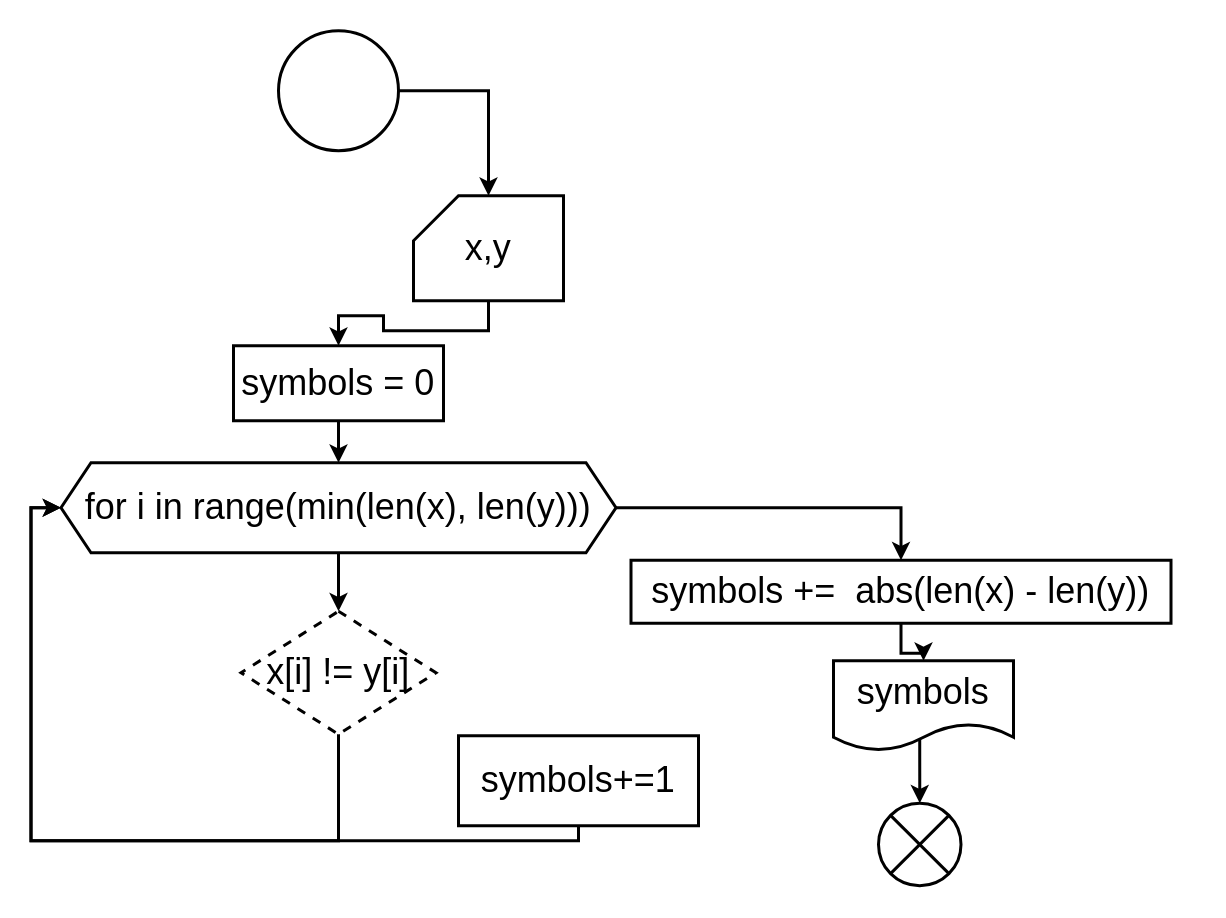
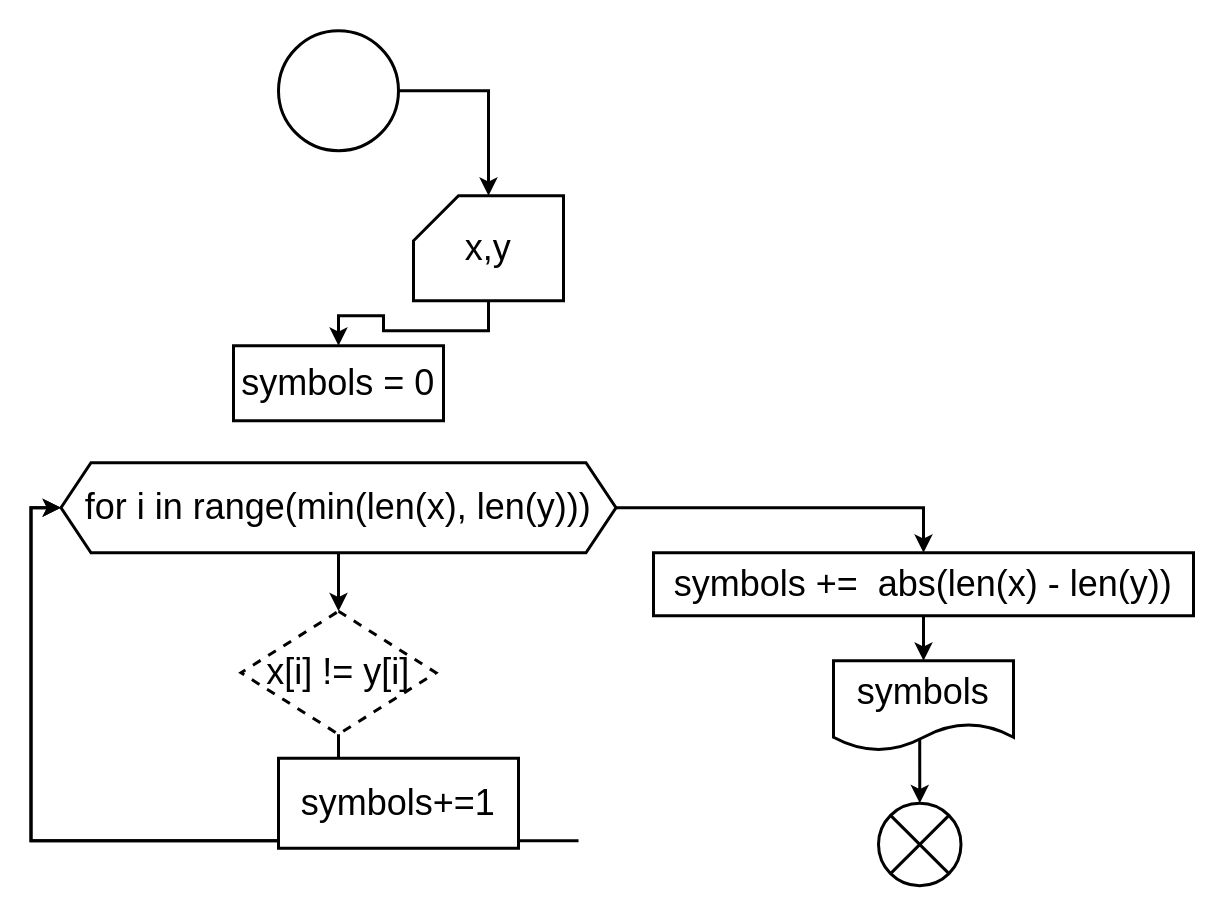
- <mxCell id="6" style="edgeStyle=orthogonalEdgeStyle;rounded=0;orthogonalLoop=1;jettySize=auto;html=1;entryX=0.5;entryY=0;entryDx=0;entryDy=0;strokeWidth=2;" edge="1" parent="1" source="7" target="10"><mxGeometry relative="1" as="geometry" /></mxCell>
- <mxCell id="16" value="&lt;font style=&quot;font-size: 24px;&quot;&gt;symbols +=&amp;nbsp; abs(len(x) - len(y))&lt;/font&gt;" style="rounded=0;whiteSpace=wrap;html=1;strokeWidth=2;" vertex="1" parent="1"><mxGeometry x="420" y="373" width="360" height="42" as="geometry" /></mxCell>
+ <mxCell id="16" value="&lt;font style=&quot;font-size: 24px;&quot;&gt;symbols +=&amp;nbsp; abs(len(x) - len(y))&lt;/font&gt;" style="rounded=0;whiteSpace=wrap;html=1;strokeWidth=2;" vertex="1" parent="1"><mxGeometry x="435" y="368" width="360" height="42" as="geometry" /></mxCell>
- <mxCell id="14" value="&lt;font style=&quot;font-size: 24px;&quot;&gt;symbols+=1&lt;/font&gt;" style="rounded=0;whiteSpace=wrap;html=1;strokeWidth=2;" vertex="1" parent="1"><mxGeometry x="305" y="490" width="160" height="60" as="geometry" /></mxCell>
+ <mxCell id="14" value="&lt;font style=&quot;font-size: 24px;&quot;&gt;symbols+=1&lt;/font&gt;" style="rounded=0;whiteSpace=wrap;html=1;strokeWidth=2;" vertex="1" parent="1"><mxGeometry x="185" y="505" width="160" height="60" as="geometry" /></mxCell>
